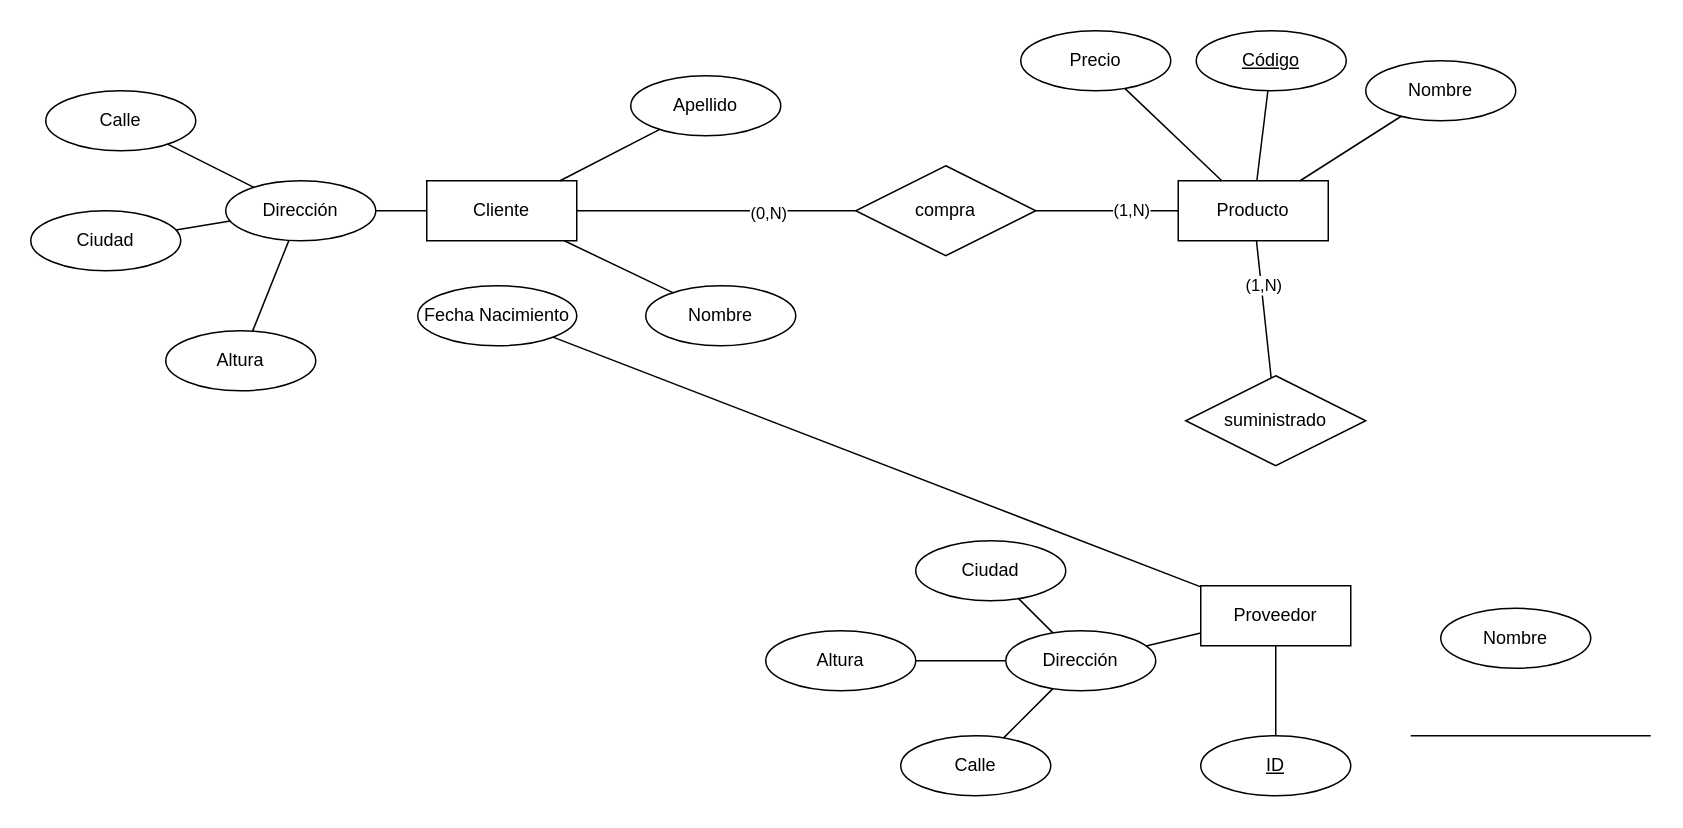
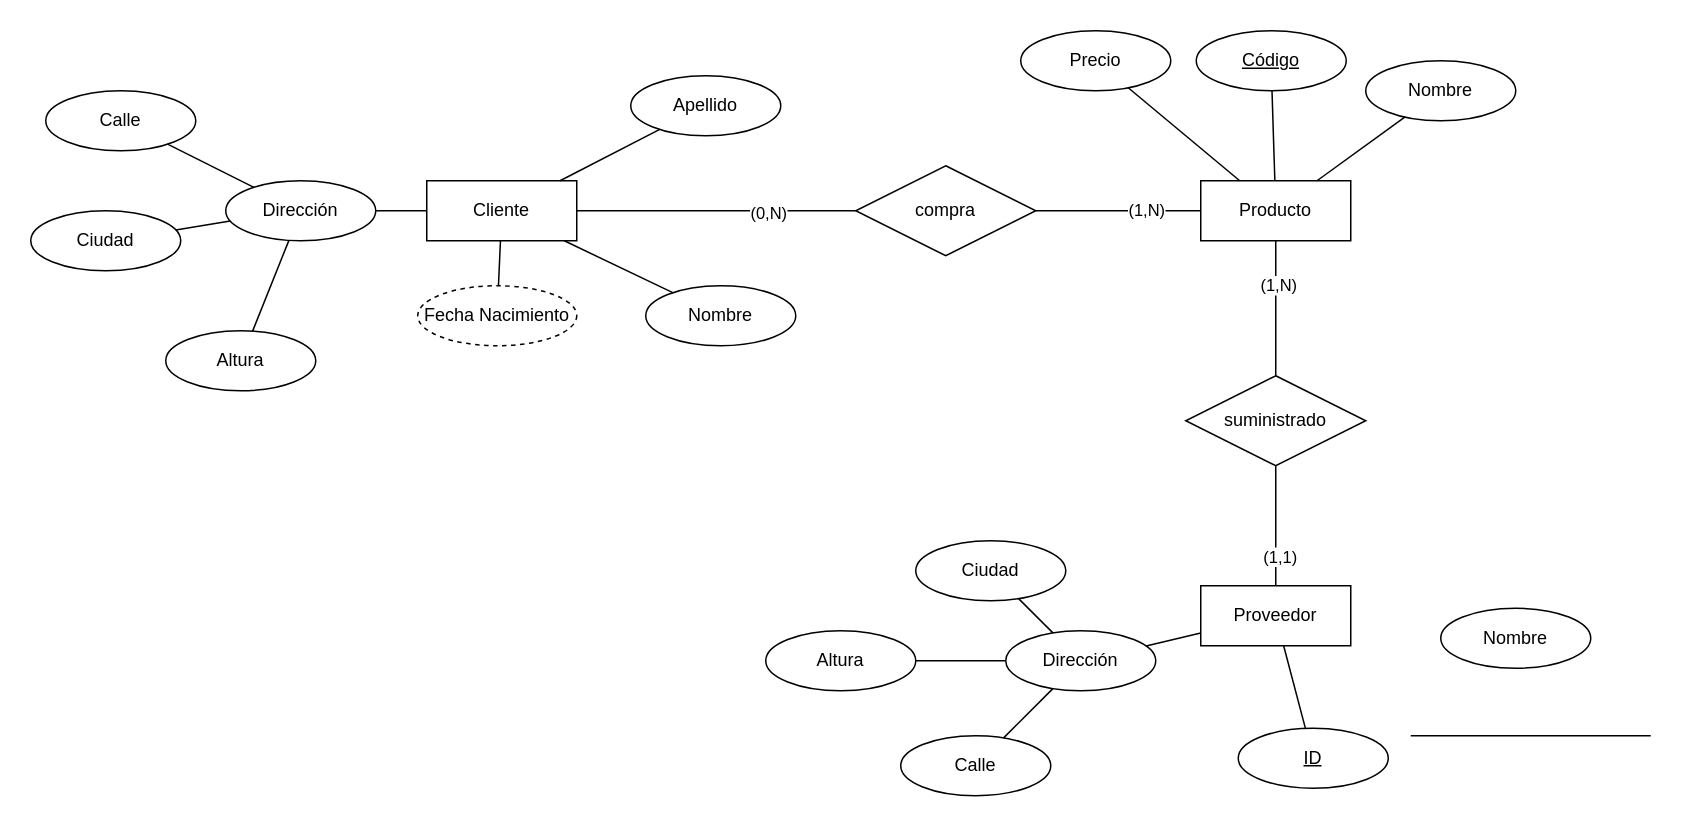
- <mxCell id="2" value="Producto" style="whiteSpace=wrap;html=1;align=center;" parent="1" vertex="1"><mxGeometry x="785" y="120" width="100" height="40" as="geometry" /></mxCell>
+ <mxCell id="2" value="Producto" style="whiteSpace=wrap;html=1;align=center;" parent="1" vertex="1"><mxGeometry x="800" y="120" width="100" height="40" as="geometry" /></mxCell>
- <mxCell id="6" value="Fecha Nacimiento" style="ellipse;whiteSpace=wrap;html=1;align=center;" parent="1" vertex="1"><mxGeometry x="278" y="190" width="106" height="40" as="geometry" /></mxCell>
+ <mxCell id="6" value="Fecha Nacimiento" style="ellipse;whiteSpace=wrap;html=1;align=center;dashed=1;" parent="1" vertex="1"><mxGeometry x="278" y="190" width="106" height="40" as="geometry" /></mxCell>
- <mxCell id="12" value="" style="endArrow=none;html=1;rounded=0;" parent="1" source="6" target="29" edge="1"><mxGeometry relative="1" as="geometry"><mxPoint x="240" y="-20" as="sourcePoint" /><mxPoint x="400" y="-20" as="targetPoint" /></mxGeometry></mxCell>
+ <mxCell id="12" value="" style="endArrow=none;html=1;rounded=0;" parent="1" source="6" target="3" edge="1"><mxGeometry relative="1" as="geometry"><mxPoint x="240" y="-20" as="sourcePoint" /><mxPoint x="400" y="-20" as="targetPoint" /></mxGeometry></mxCell>
+ <mxCell id="33" value="" style="endArrow=none;html=1;rounded=0;" parent="1" source="29" target="30" edge="1"><mxGeometry relative="1" as="geometry"><mxPoint x="630" y="310" as="sourcePoint" /><mxPoint x="790" y="310" as="targetPoint" /></mxGeometry></mxCell>
+ <mxCell id="34" value="(1,1)" style="edgeLabel;html=1;align=center;verticalAlign=middle;resizable=0;points=[];" parent="33" vertex="1" connectable="0"><mxGeometry x="-0.5" y="-2" relative="1" as="geometry"><mxPoint as="offset" /></mxGeometry></mxCell>
- <mxCell id="35" value="ID" style="ellipse;whiteSpace=wrap;html=1;align=center;fontStyle=4;" parent="1" vertex="1"><mxGeometry x="800" y="490" width="100" height="40" as="geometry" /></mxCell>
+ <mxCell id="35" value="ID" style="ellipse;whiteSpace=wrap;html=1;align=center;fontStyle=4;" parent="1" vertex="1"><mxGeometry x="825" y="485" width="100" height="40" as="geometry" /></mxCell>
